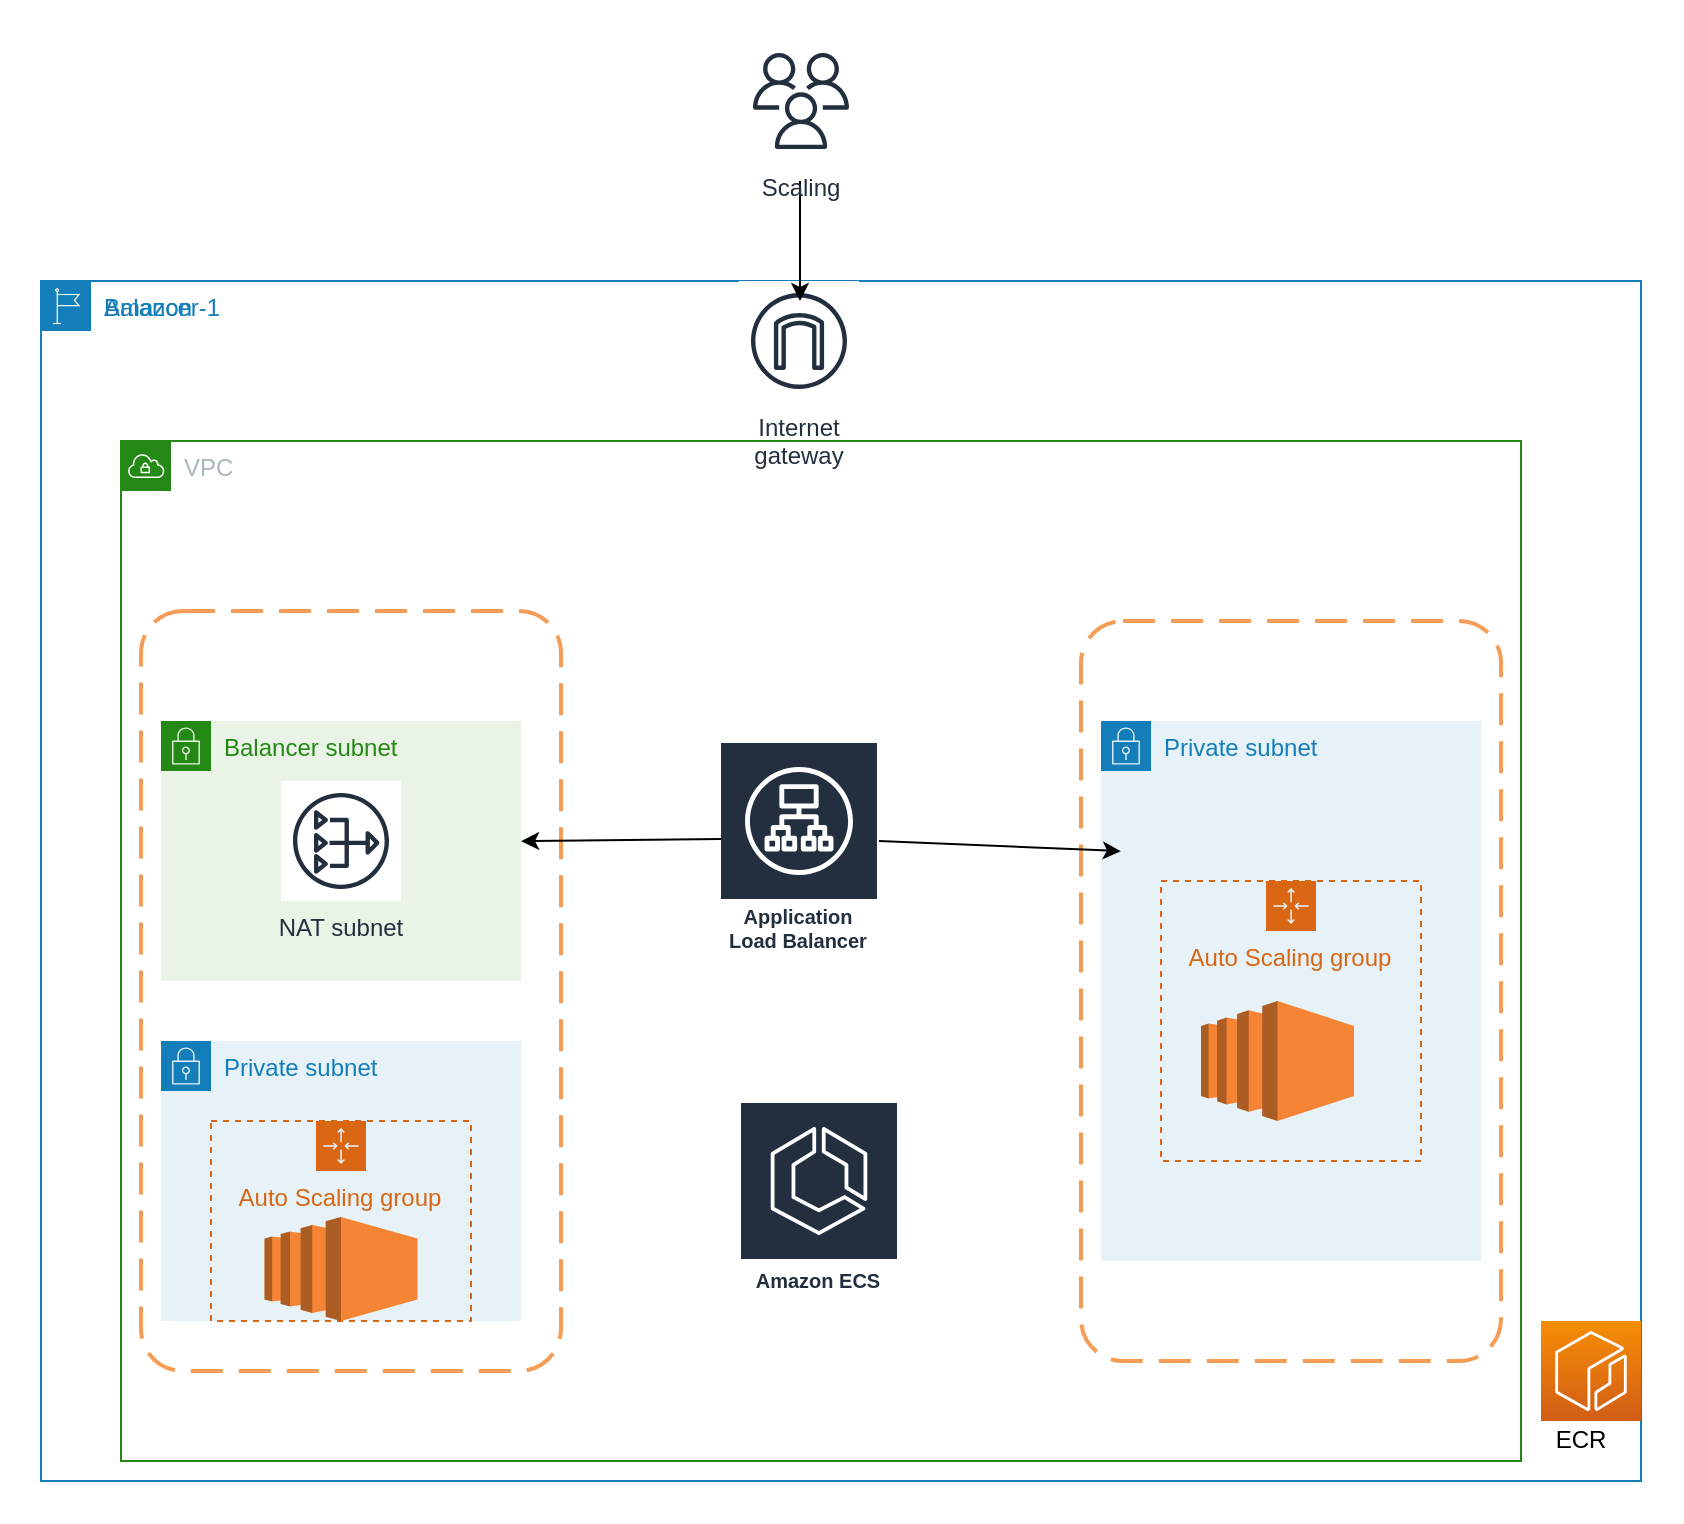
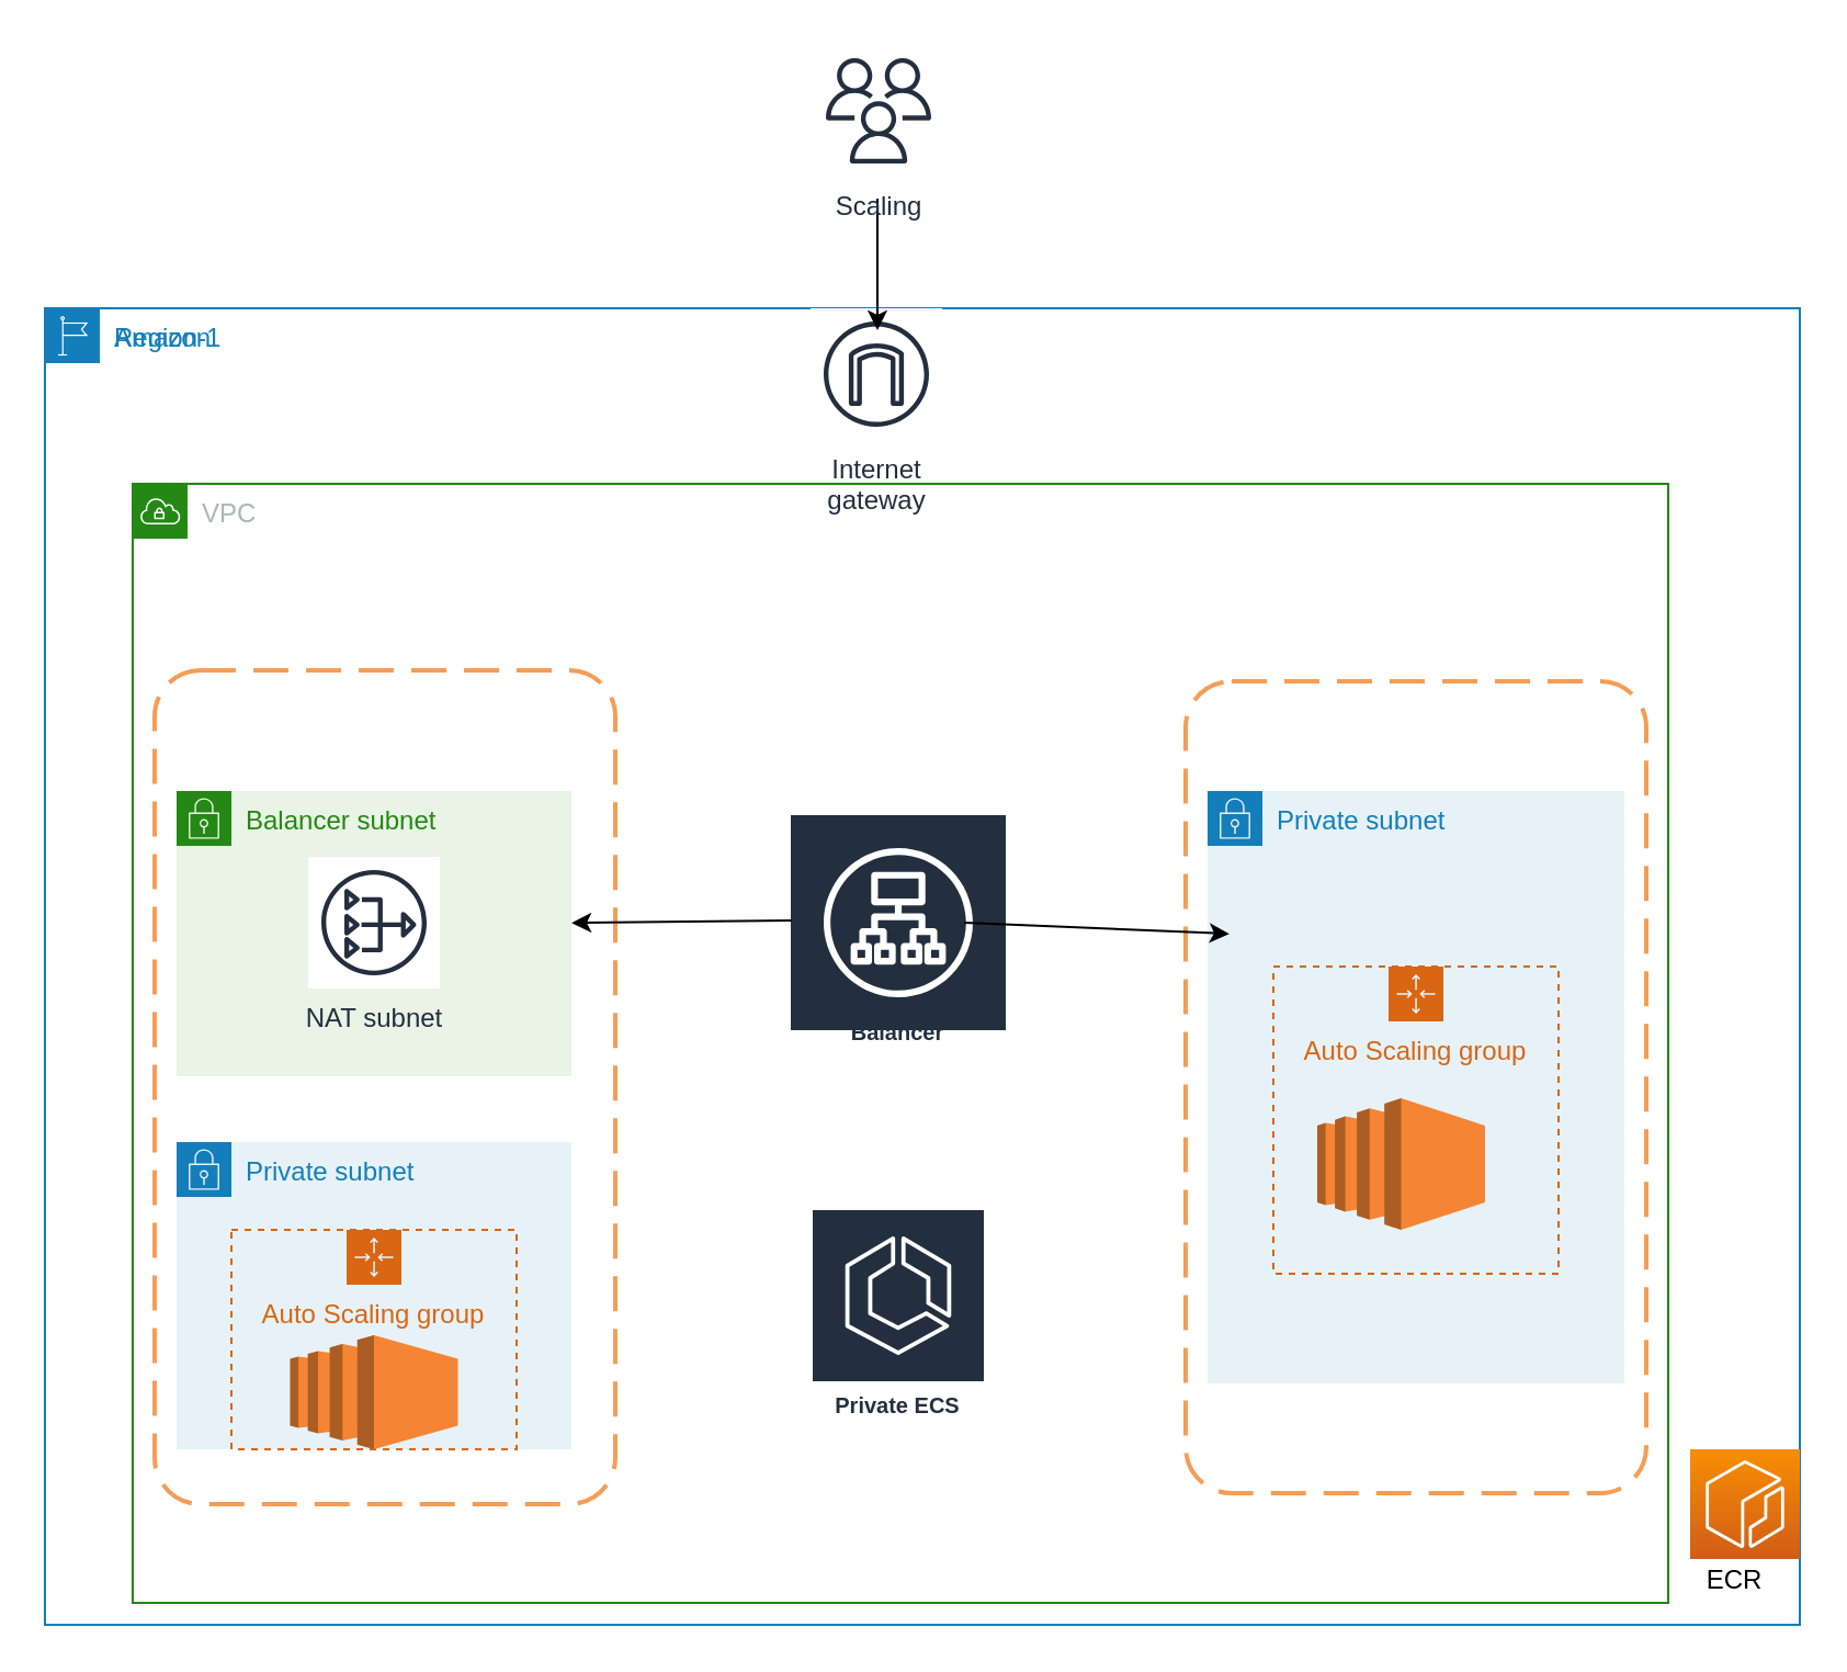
- <mxCell id="4" value="Balancer-1" style="points=[[0,0],[0.25,0],[0.5,0],[0.75,0],[1,0],[1,0.25],[1,0.5],[1,0.75],[1,1],[0.75,1],[0.5,1],[0.25,1],[0,1],[0,0.75],[0,0.5],[0,0.25]];outlineConnect=0;gradientColor=none;html=1;whiteSpace=wrap;fontSize=12;fontStyle=0;container=1;pointerEvents=0;collapsible=0;recursiveResize=0;shape=mxgraph.aws4.group;grIcon=mxgraph.aws4.group_region;strokeColor=#147EBA;fillColor=none;verticalAlign=top;align=left;spacingLeft=30;fontColor=#147EBA;dashed=1;" parent="1" vertex="1"><mxGeometry x="20" y="140" width="800" height="600" as="geometry" /></mxCell>
+ <mxCell id="4" value="Region-1" style="points=[[0,0],[0.25,0],[0.5,0],[0.75,0],[1,0],[1,0.25],[1,0.5],[1,0.75],[1,1],[0.75,1],[0.5,1],[0.25,1],[0,1],[0,0.75],[0,0.5],[0,0.25]];outlineConnect=0;gradientColor=none;html=1;whiteSpace=wrap;fontSize=12;fontStyle=0;container=1;pointerEvents=0;collapsible=0;recursiveResize=0;shape=mxgraph.aws4.group;grIcon=mxgraph.aws4.group_region;strokeColor=#147EBA;fillColor=none;verticalAlign=top;align=left;spacingLeft=30;fontColor=#147EBA;dashed=1;" parent="1" vertex="1"><mxGeometry x="20" y="140" width="800" height="600" as="geometry" /></mxCell>
- <mxCell id="12" value="Application Load Balancer" style="sketch=0;outlineConnect=0;fontColor=#232F3E;gradientColor=none;strokeColor=#ffffff;fillColor=#232F3E;dashed=0;verticalLabelPosition=middle;verticalAlign=bottom;align=center;html=1;whiteSpace=wrap;fontSize=10;fontStyle=1;spacing=3;shape=mxgraph.aws4.productIcon;prIcon=mxgraph.aws4.application_load_balancer;" parent="4" vertex="1"><mxGeometry x="339" y="230" width="80" height="110" as="geometry" /></mxCell>
+ <mxCell id="12" value="Application Load Balancer" style="sketch=0;outlineConnect=0;fontColor=#232F3E;gradientColor=none;strokeColor=#ffffff;fillColor=#232F3E;dashed=0;verticalLabelPosition=middle;verticalAlign=bottom;align=center;html=1;whiteSpace=wrap;fontSize=10;fontStyle=1;spacing=3;shape=mxgraph.aws4.productIcon;prIcon=mxgraph.aws4.application_load_balancer;" parent="4" vertex="1"><mxGeometry x="339" y="230" width="100" height="110" as="geometry" /></mxCell>
- <mxCell id="16" value="Amazon ECS" style="sketch=0;outlineConnect=0;fontColor=#232F3E;gradientColor=none;strokeColor=#ffffff;fillColor=#232F3E;dashed=0;verticalLabelPosition=middle;verticalAlign=bottom;align=center;html=1;whiteSpace=wrap;fontSize=10;fontStyle=1;spacing=3;shape=mxgraph.aws4.productIcon;prIcon=mxgraph.aws4.ecs;" parent="4" vertex="1"><mxGeometry x="349" y="410" width="80" height="100" as="geometry" /></mxCell>
+ <mxCell id="16" value="Private ECS" style="sketch=0;outlineConnect=0;fontColor=#232F3E;gradientColor=none;strokeColor=#ffffff;fillColor=#232F3E;dashed=0;verticalLabelPosition=middle;verticalAlign=bottom;align=center;html=1;whiteSpace=wrap;fontSize=10;fontStyle=1;spacing=3;shape=mxgraph.aws4.productIcon;prIcon=mxgraph.aws4.ecs;" parent="4" vertex="1"><mxGeometry x="349" y="410" width="80" height="100" as="geometry" /></mxCell>
